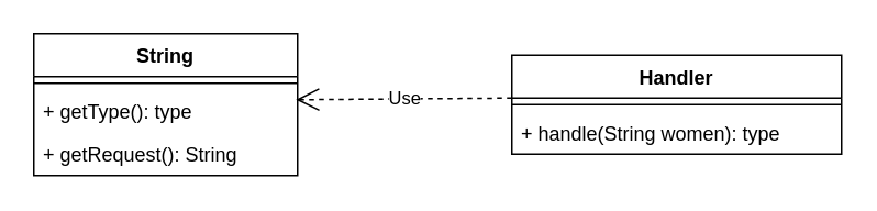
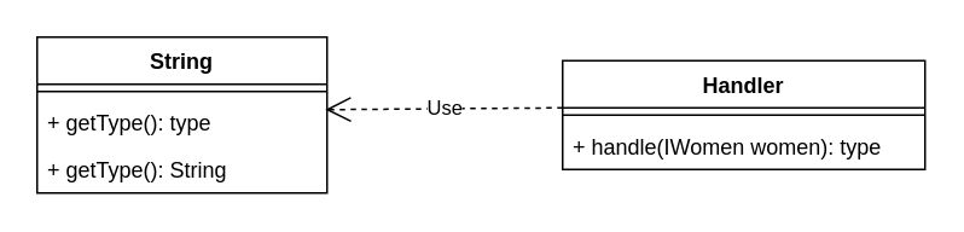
- <mxCell id="8" value="+ handle(String women): type" style="text;strokeColor=none;fillColor=none;align=left;verticalAlign=top;spacingLeft=4;spacingRight=4;overflow=hidden;rotatable=0;points=[[0,0.5],[1,0.5]];portConstraint=eastwest;whiteSpace=wrap;html=1;" vertex="1" parent="6"><mxGeometry y="34" width="200" height="26" as="geometry" /></mxCell>
+ <mxCell id="8" value="+ handle(IWomen women): type" style="text;strokeColor=none;fillColor=none;align=left;verticalAlign=top;spacingLeft=4;spacingRight=4;overflow=hidden;rotatable=0;points=[[0,0.5],[1,0.5]];portConstraint=eastwest;whiteSpace=wrap;html=1;" vertex="1" parent="6"><mxGeometry y="34" width="200" height="26" as="geometry" /></mxCell>
- <mxCell id="5" value="+ getRequest(): String" style="text;strokeColor=none;fillColor=none;align=left;verticalAlign=top;spacingLeft=4;spacingRight=4;overflow=hidden;rotatable=0;points=[[0,0.5],[1,0.5]];portConstraint=eastwest;whiteSpace=wrap;html=1;" vertex="1" parent="2"><mxGeometry y="60" width="160" height="26" as="geometry" /></mxCell>
+ <mxCell id="5" value="+ getType(): String" style="text;strokeColor=none;fillColor=none;align=left;verticalAlign=top;spacingLeft=4;spacingRight=4;overflow=hidden;rotatable=0;points=[[0,0.5],[1,0.5]];portConstraint=eastwest;whiteSpace=wrap;html=1;" vertex="1" parent="2"><mxGeometry y="60" width="160" height="26" as="geometry" /></mxCell>
